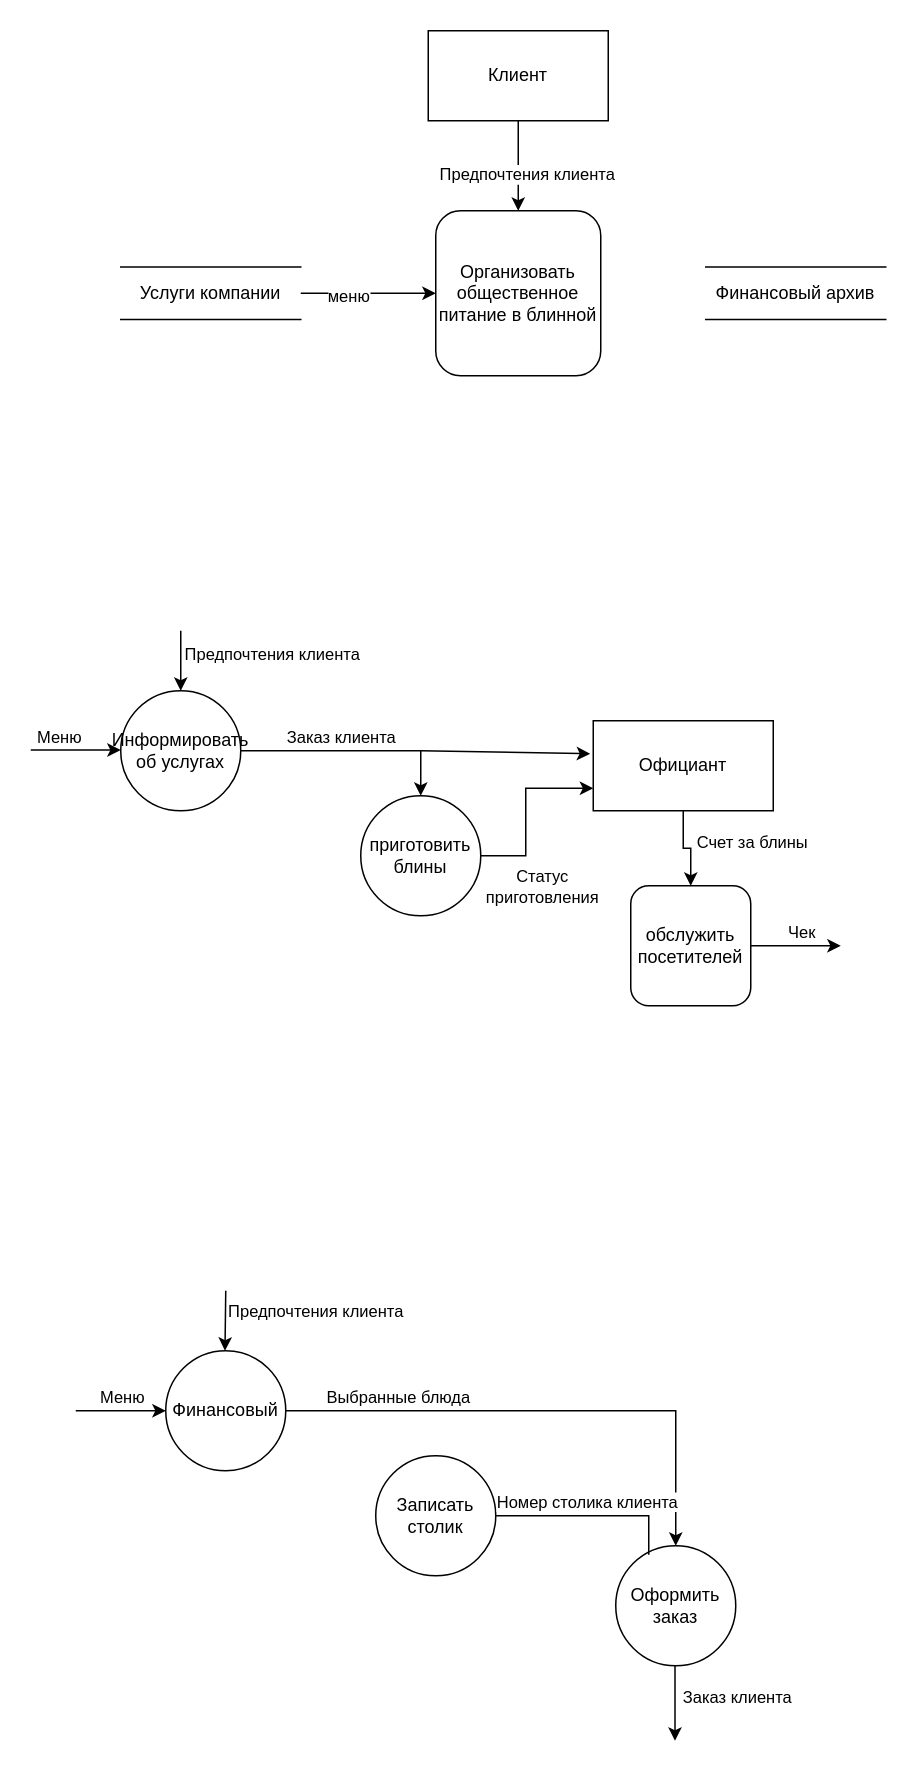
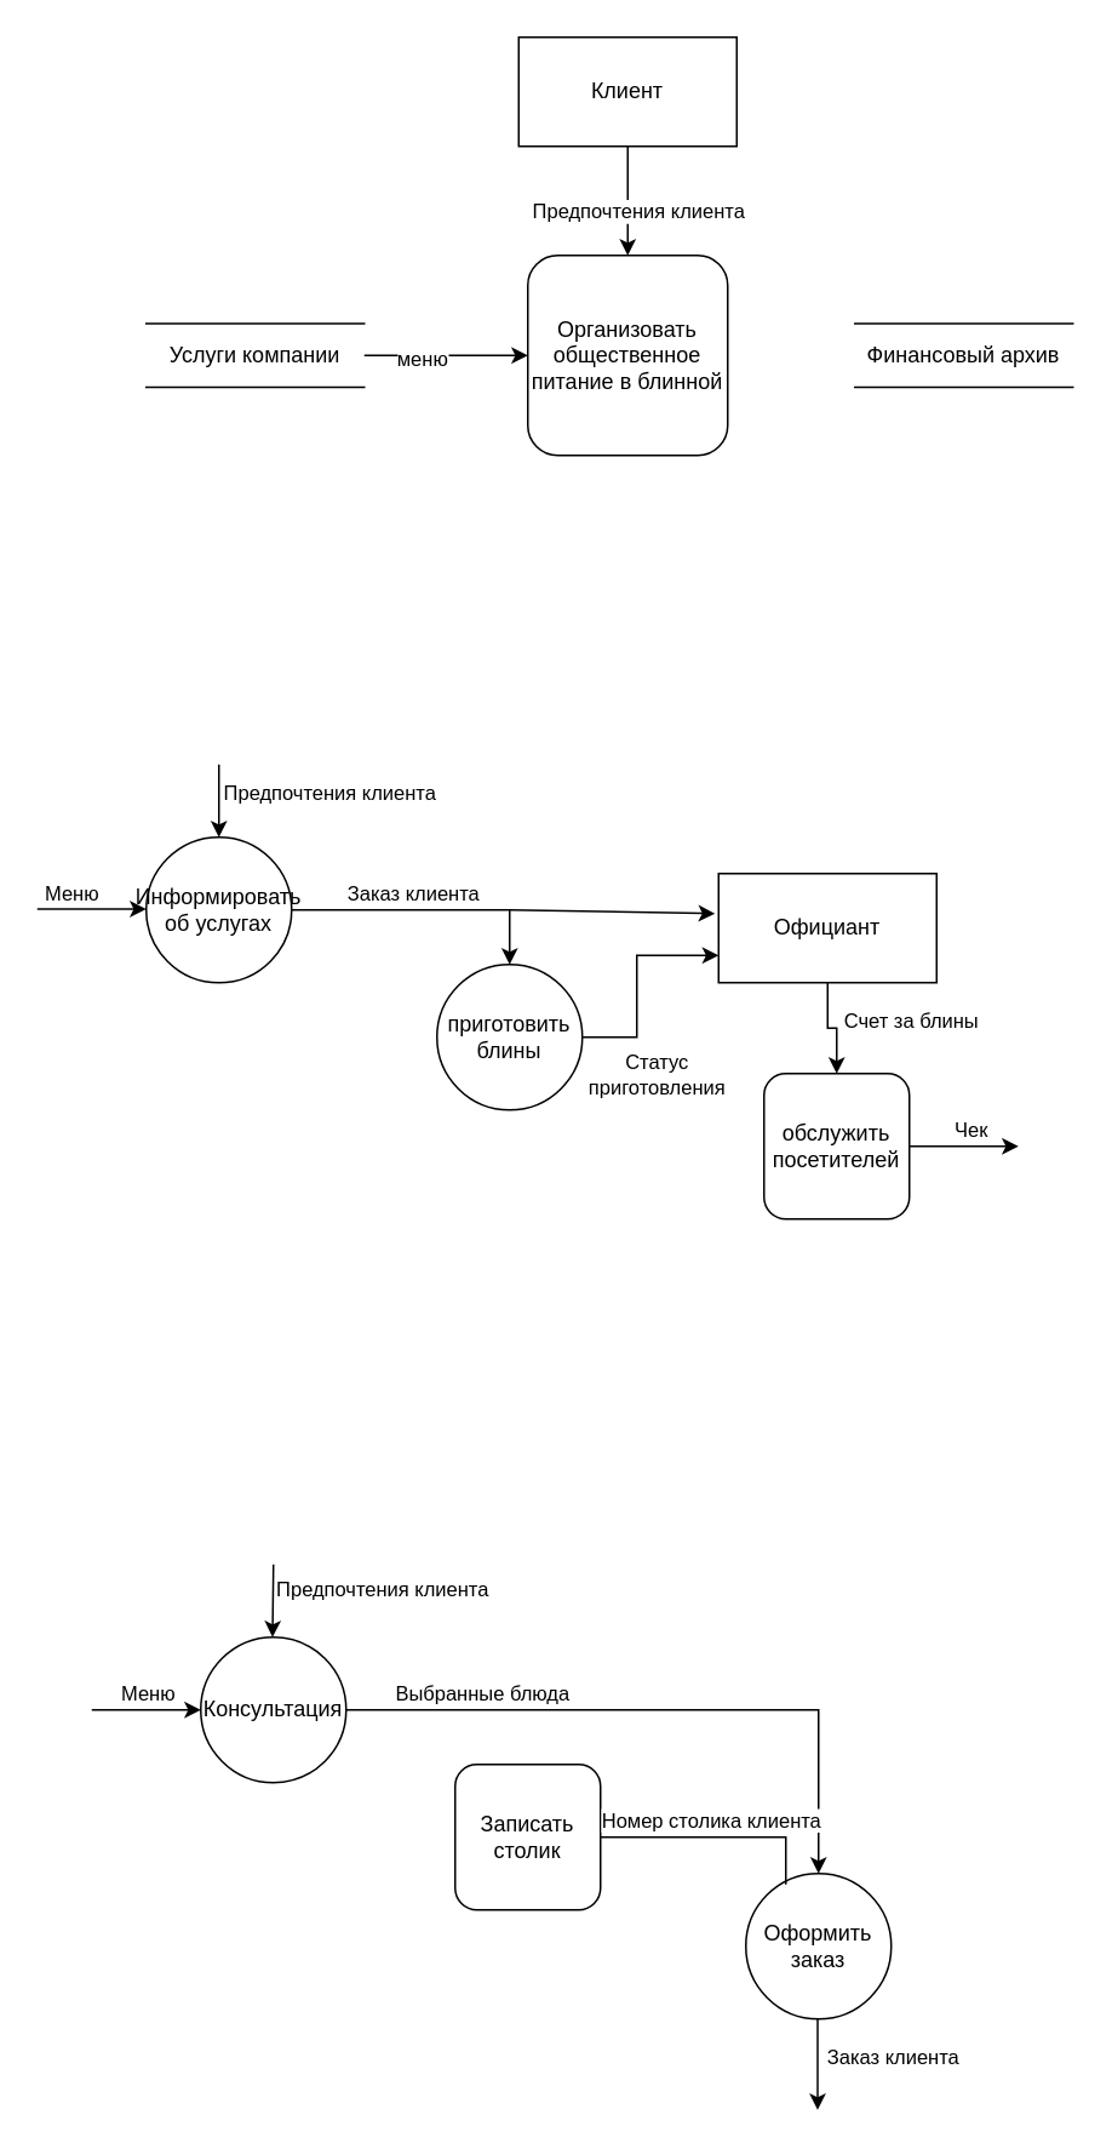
- <mxCell id="30" value="Финансовый" style="ellipse;whiteSpace=wrap;html=1;aspect=fixed;" vertex="1" parent="1"><mxGeometry x="110" y="900" width="80" height="80" as="geometry" /></mxCell>
+ <mxCell id="30" value="Консультация" style="ellipse;whiteSpace=wrap;html=1;aspect=fixed;" vertex="1" parent="1"><mxGeometry x="110" y="900" width="80" height="80" as="geometry" /></mxCell>
- <mxCell id="31" value="Записать столик" style="ellipse;whiteSpace=wrap;html=1;aspect=fixed;" vertex="1" parent="1"><mxGeometry x="250" y="970" width="80" height="80" as="geometry" /></mxCell>
+ <mxCell id="31" value="Записать столик" style="whiteSpace=wrap;html=1;aspect=fixed;rounded=1;" vertex="1" parent="1"><mxGeometry x="250" y="970" width="80" height="80" as="geometry" /></mxCell>
